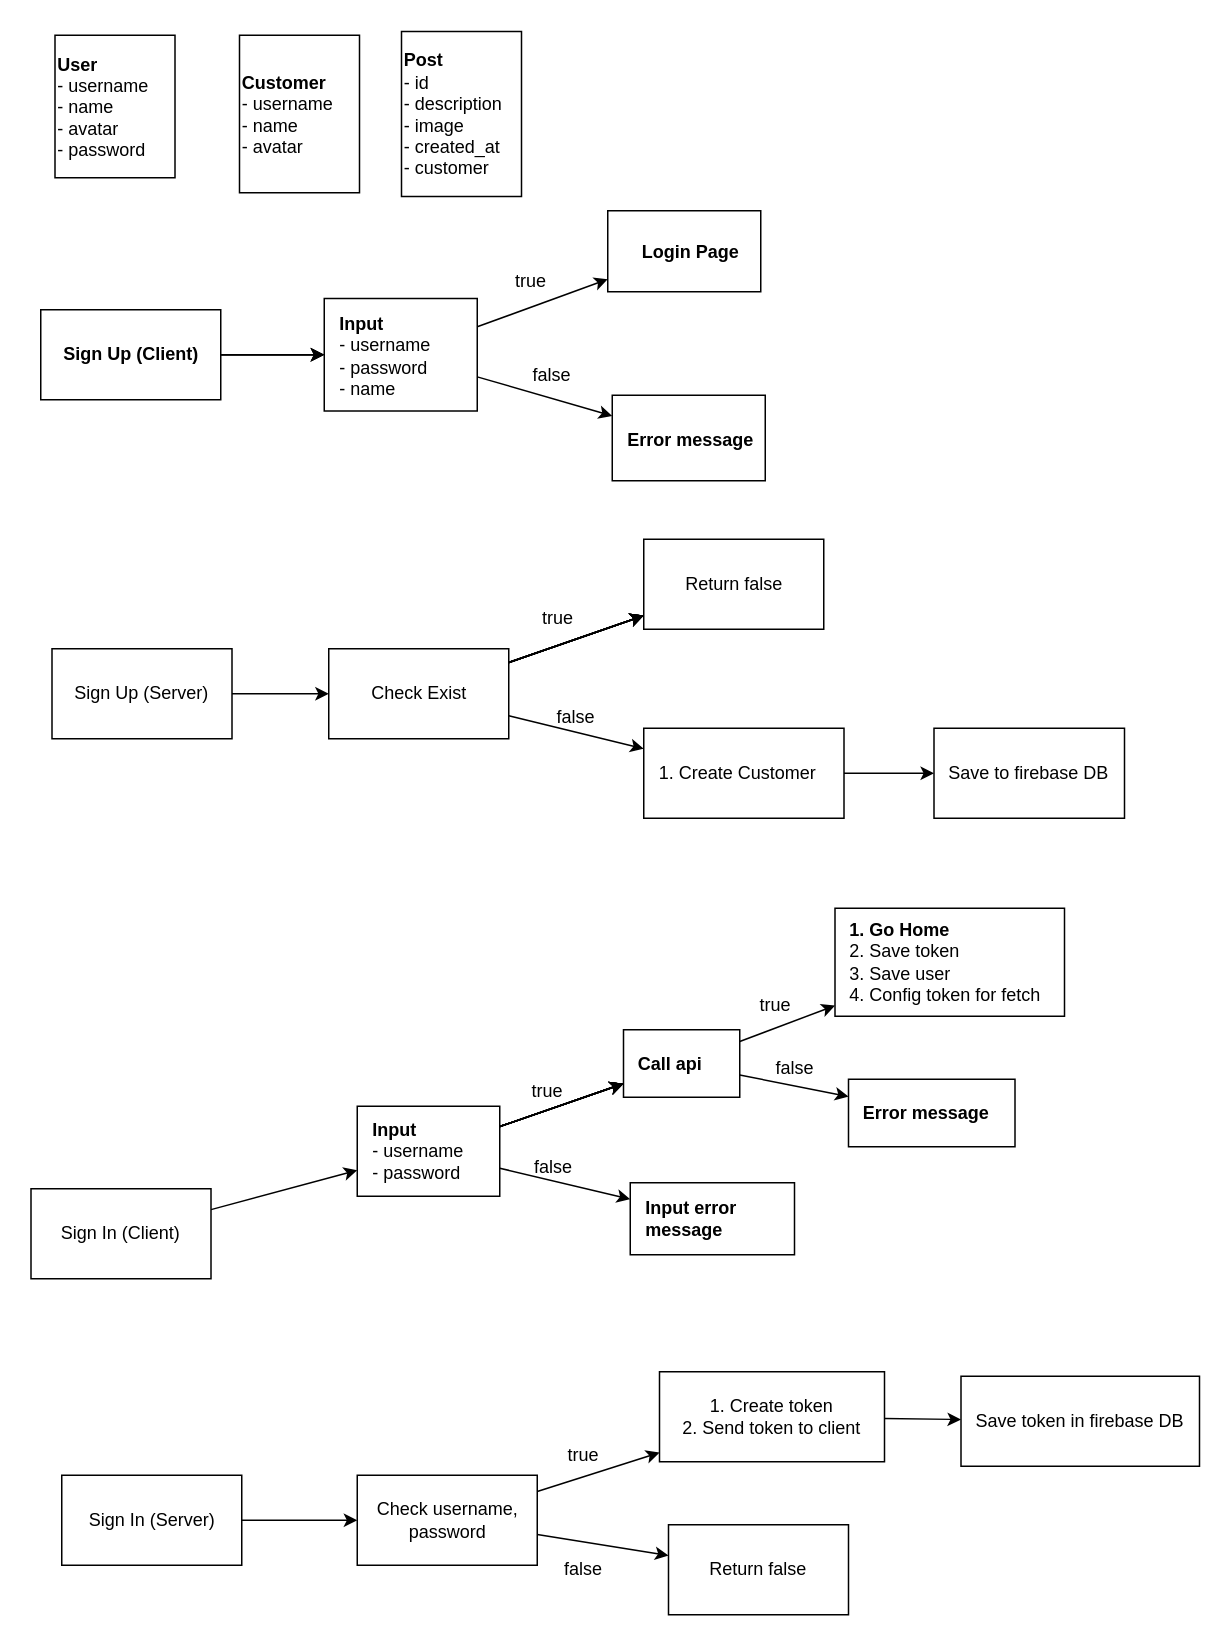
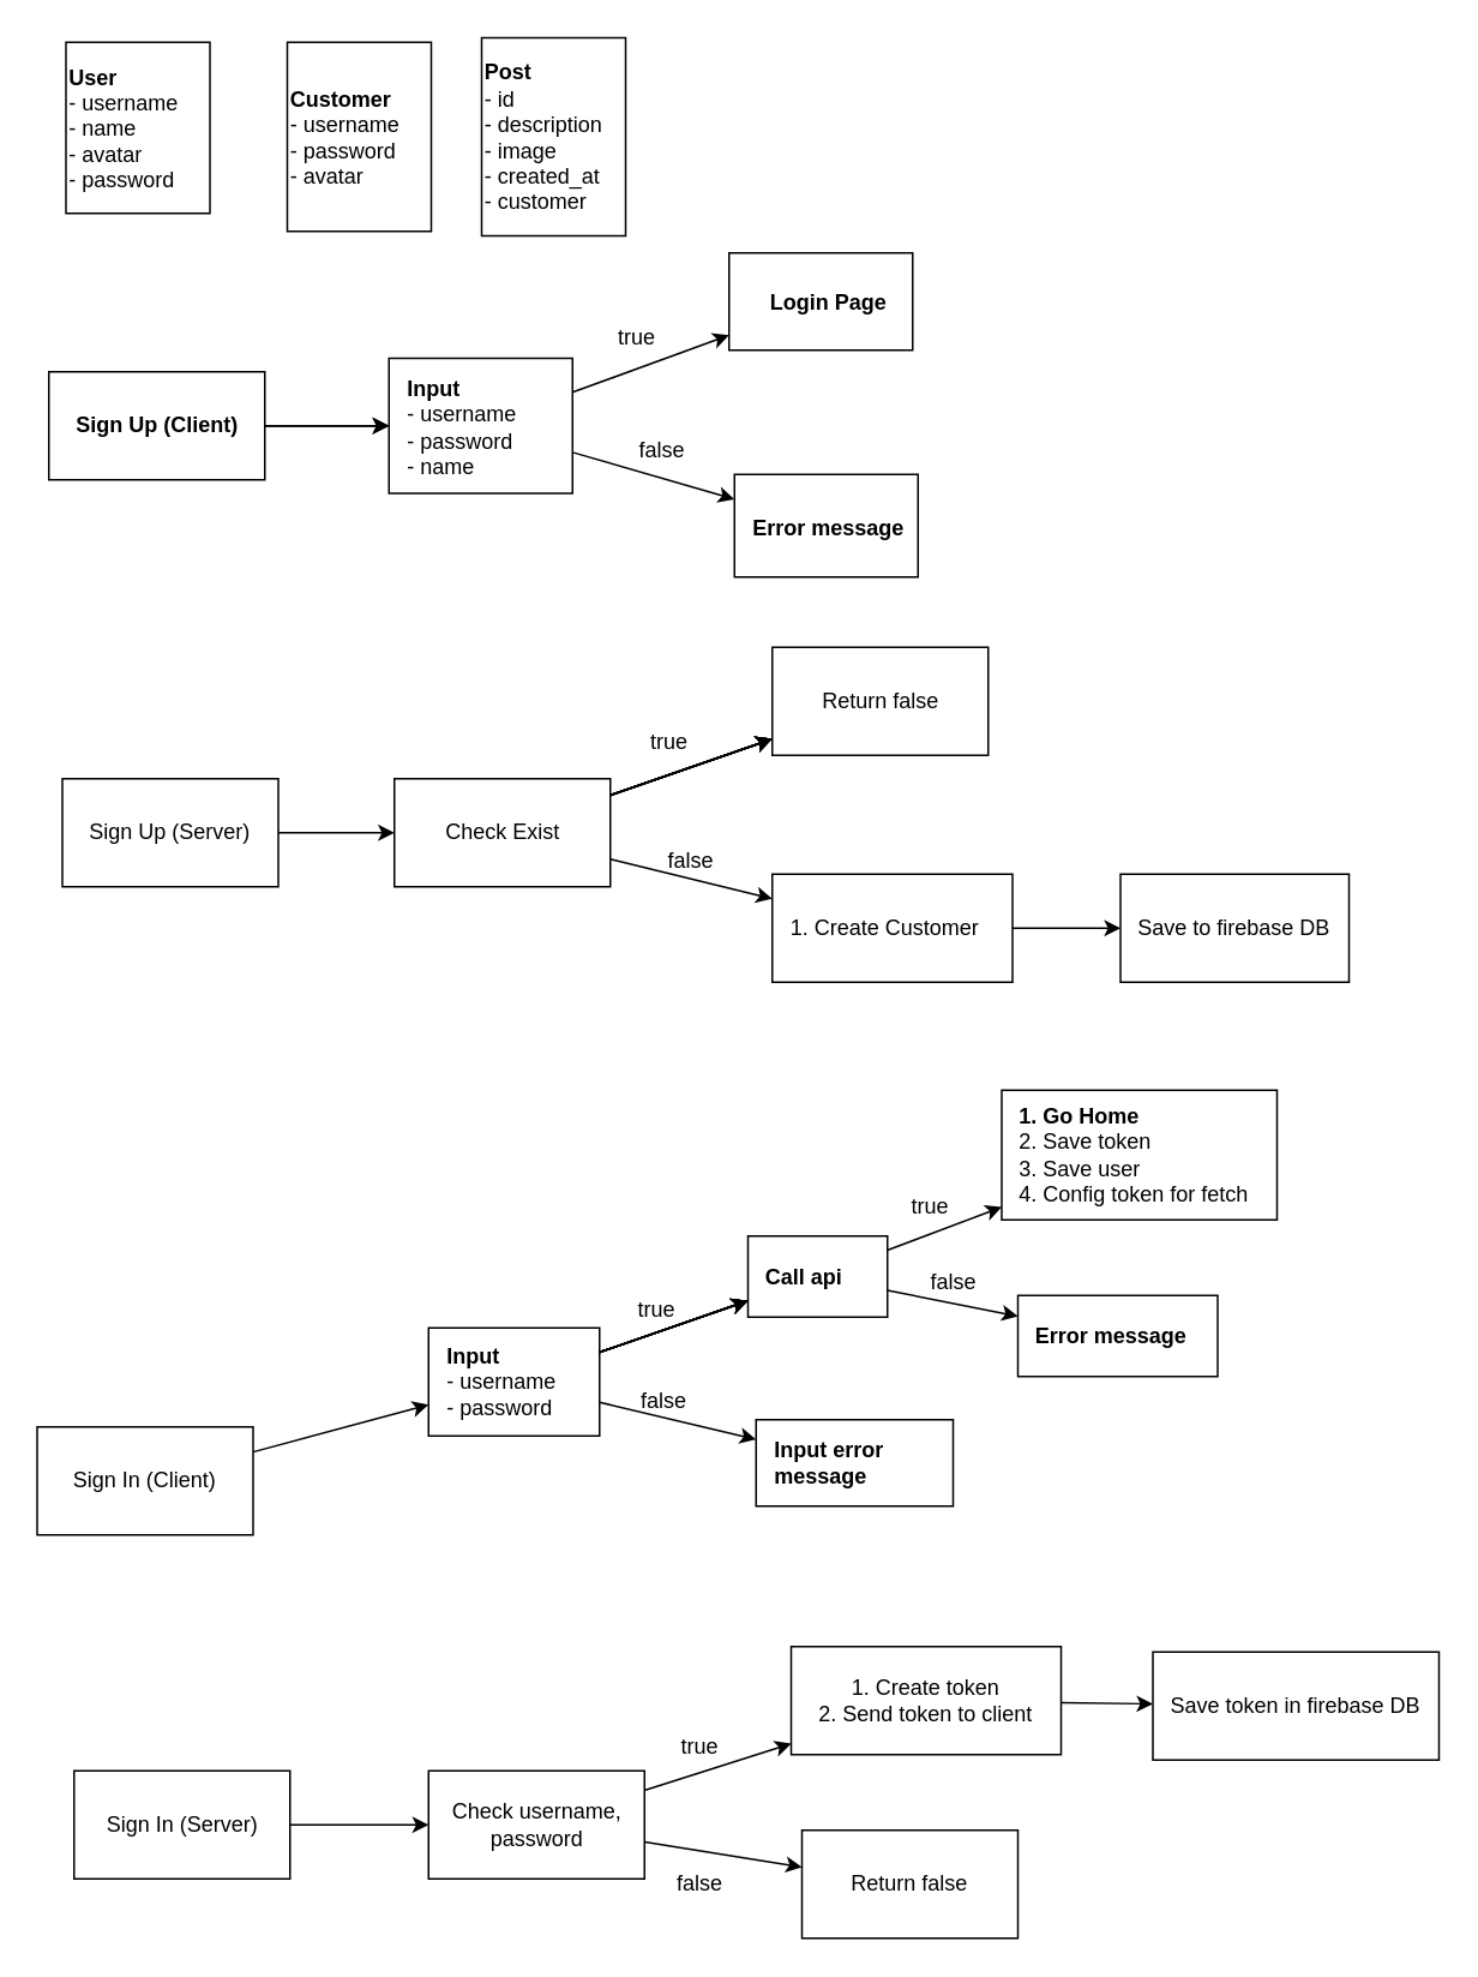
- <mxCell id="2" value="&lt;b&gt;Customer&lt;/b&gt;&lt;br&gt;- username&lt;br&gt;&lt;div style=&quot;&quot;&gt;- name&lt;/div&gt;&lt;div style=&quot;&quot;&gt;- avatar&lt;/div&gt;" style="rounded=0;whiteSpace=wrap;html=1;gradientColor=none;fillColor=default;strokeColor=default;shadow=0;fillStyle=auto;align=left;verticalAlign=middle;horizontal=1;" vertex="1" parent="1"><mxGeometry x="159" y="23" width="80" height="105" as="geometry" /></mxCell>
+ <mxCell id="2" value="&lt;b&gt;Customer&lt;/b&gt;&lt;br&gt;- username&lt;br&gt;&lt;div style=&quot;&quot;&gt;- password&lt;/div&gt;&lt;div style=&quot;&quot;&gt;- avatar&lt;/div&gt;" style="rounded=0;whiteSpace=wrap;html=1;gradientColor=none;fillColor=default;strokeColor=default;shadow=0;fillStyle=auto;align=left;verticalAlign=middle;horizontal=1;" vertex="1" parent="1"><mxGeometry x="159" y="23" width="80" height="105" as="geometry" /></mxCell>
